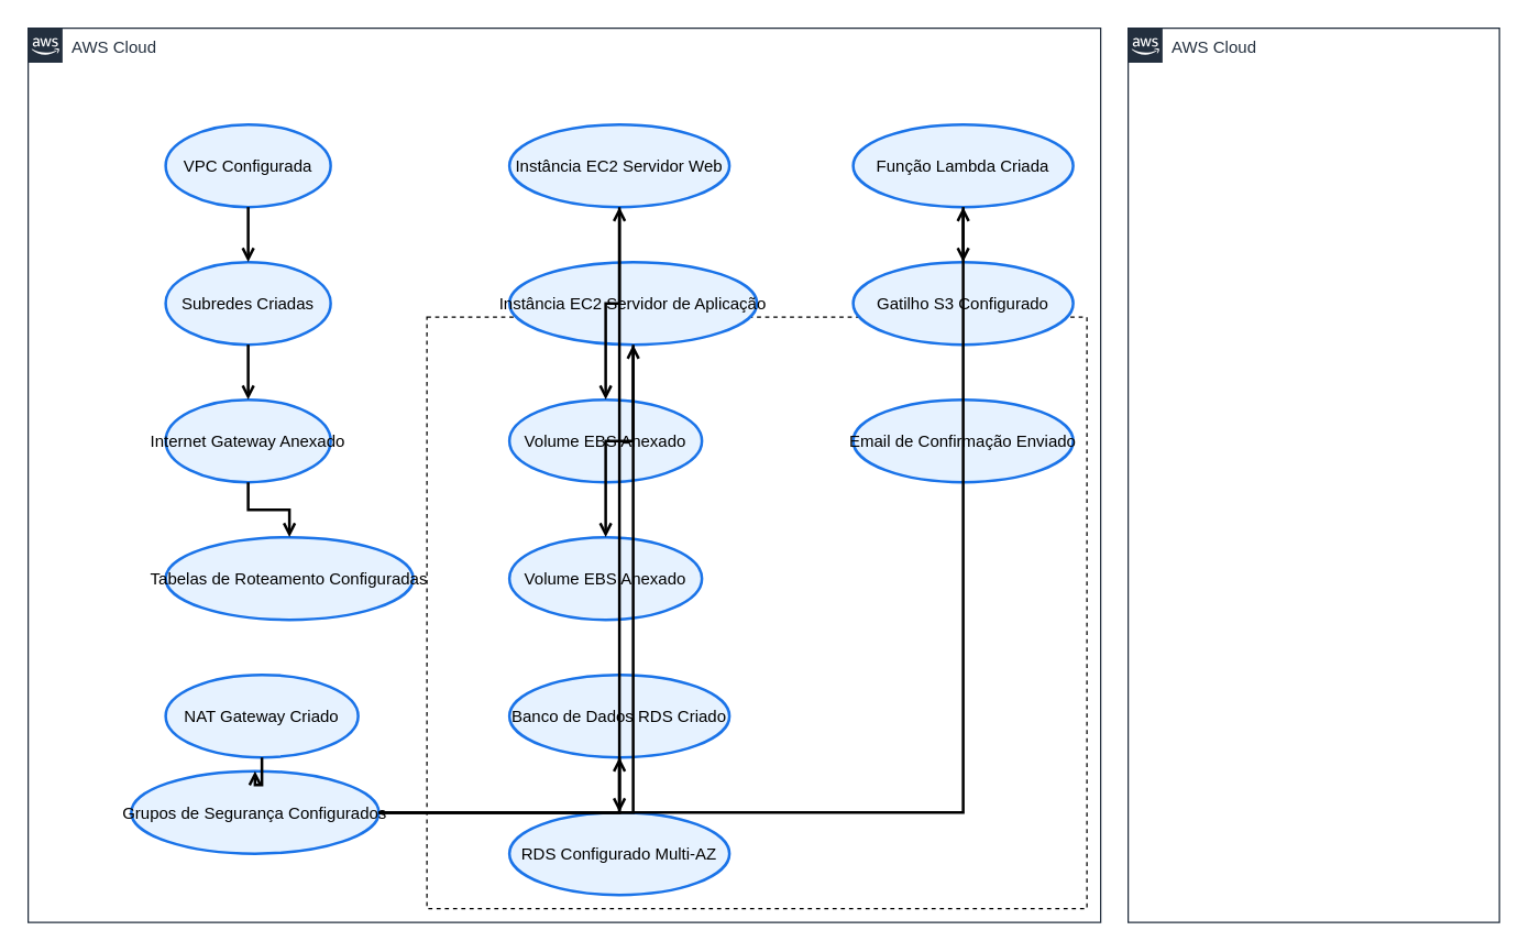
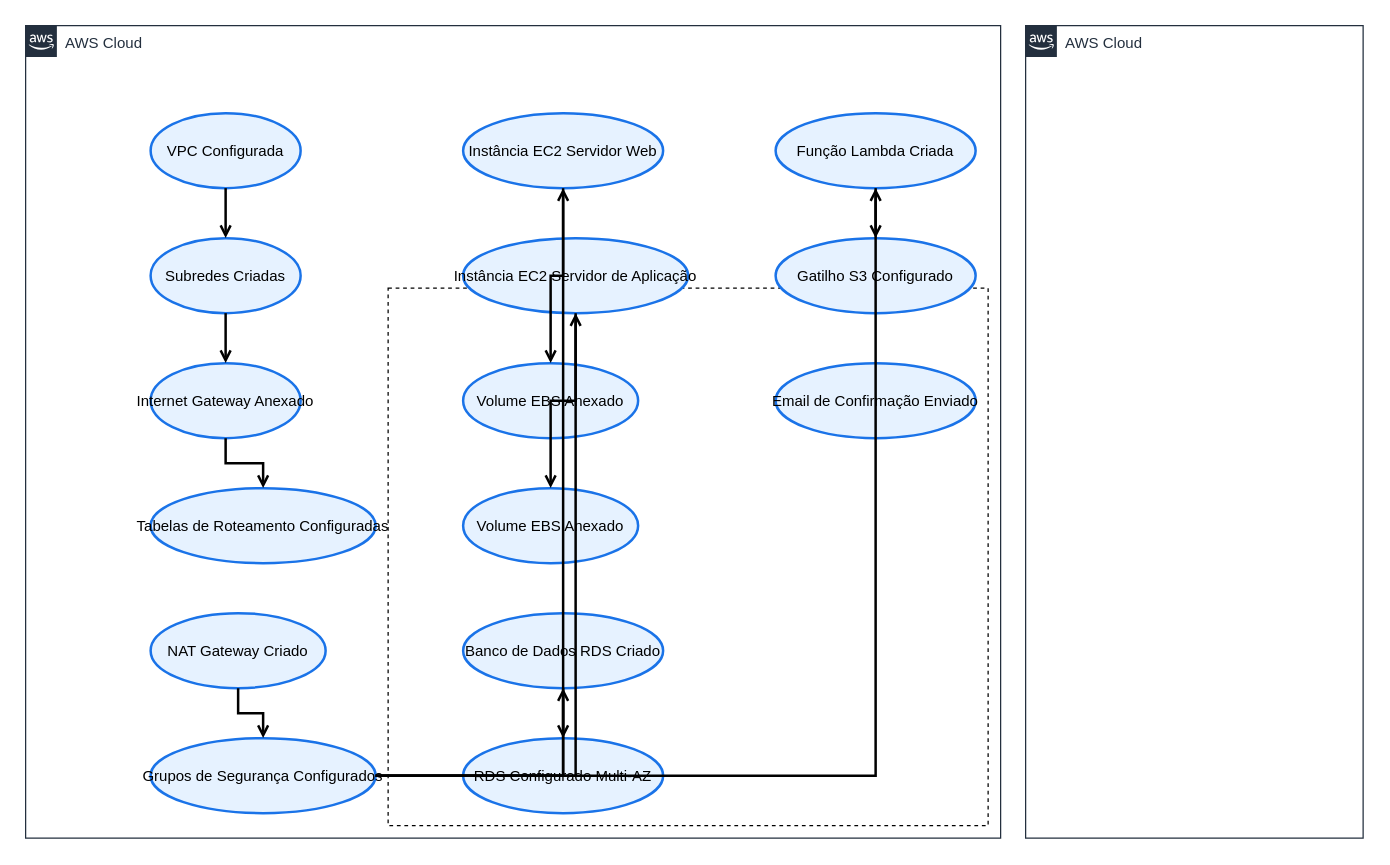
- <mxCell id="10" value="Grupos de Segurança Configurados" style="shape=ellipse;fillColor=#E6F2FF;strokeColor=#1A73E8;strokeWidth=2;fontColor=#000000;" parent="1" vertex="1"><mxGeometry x="95" y="560" width="180" height="60" as="geometry" /></mxCell>
+ <mxCell id="10" value="Grupos de Segurança Configurados" style="shape=ellipse;fillColor=#E6F2FF;strokeColor=#1A73E8;strokeWidth=2;fontColor=#000000;" parent="1" vertex="1"><mxGeometry x="120" y="590" width="180" height="60" as="geometry" /></mxCell>
